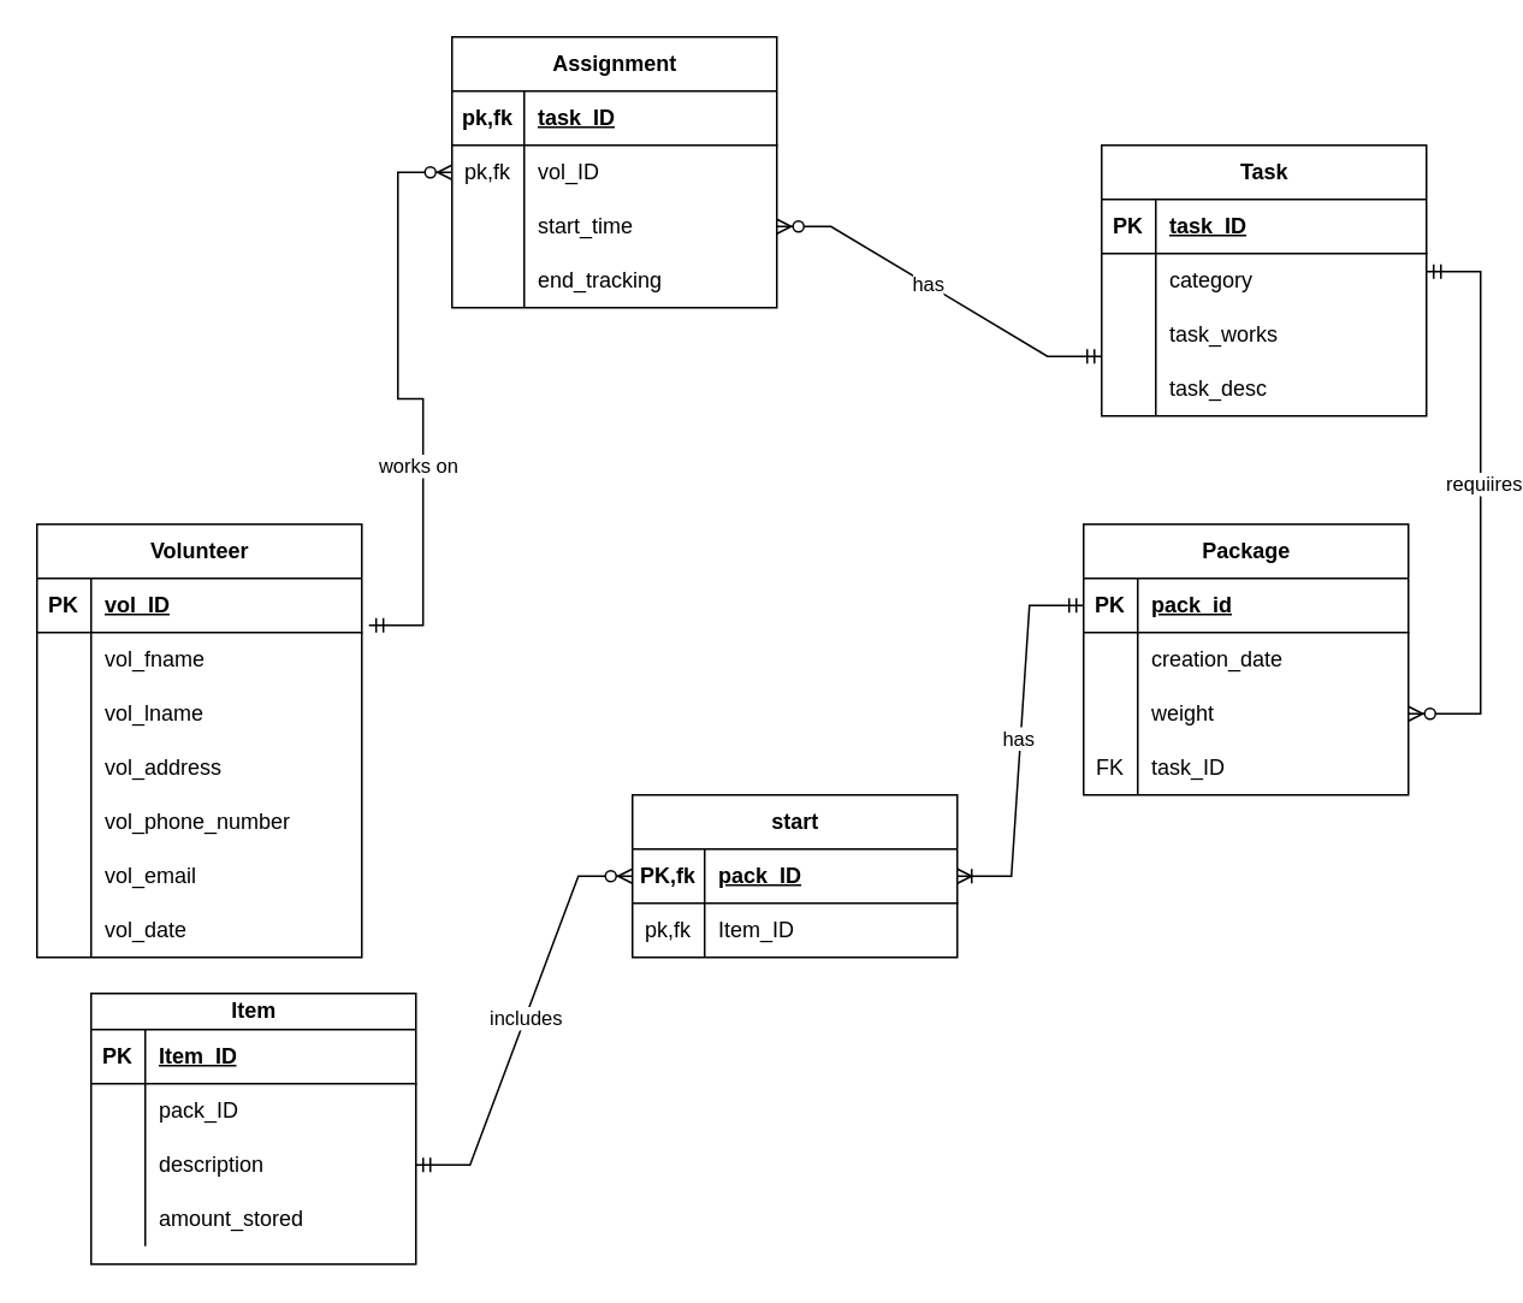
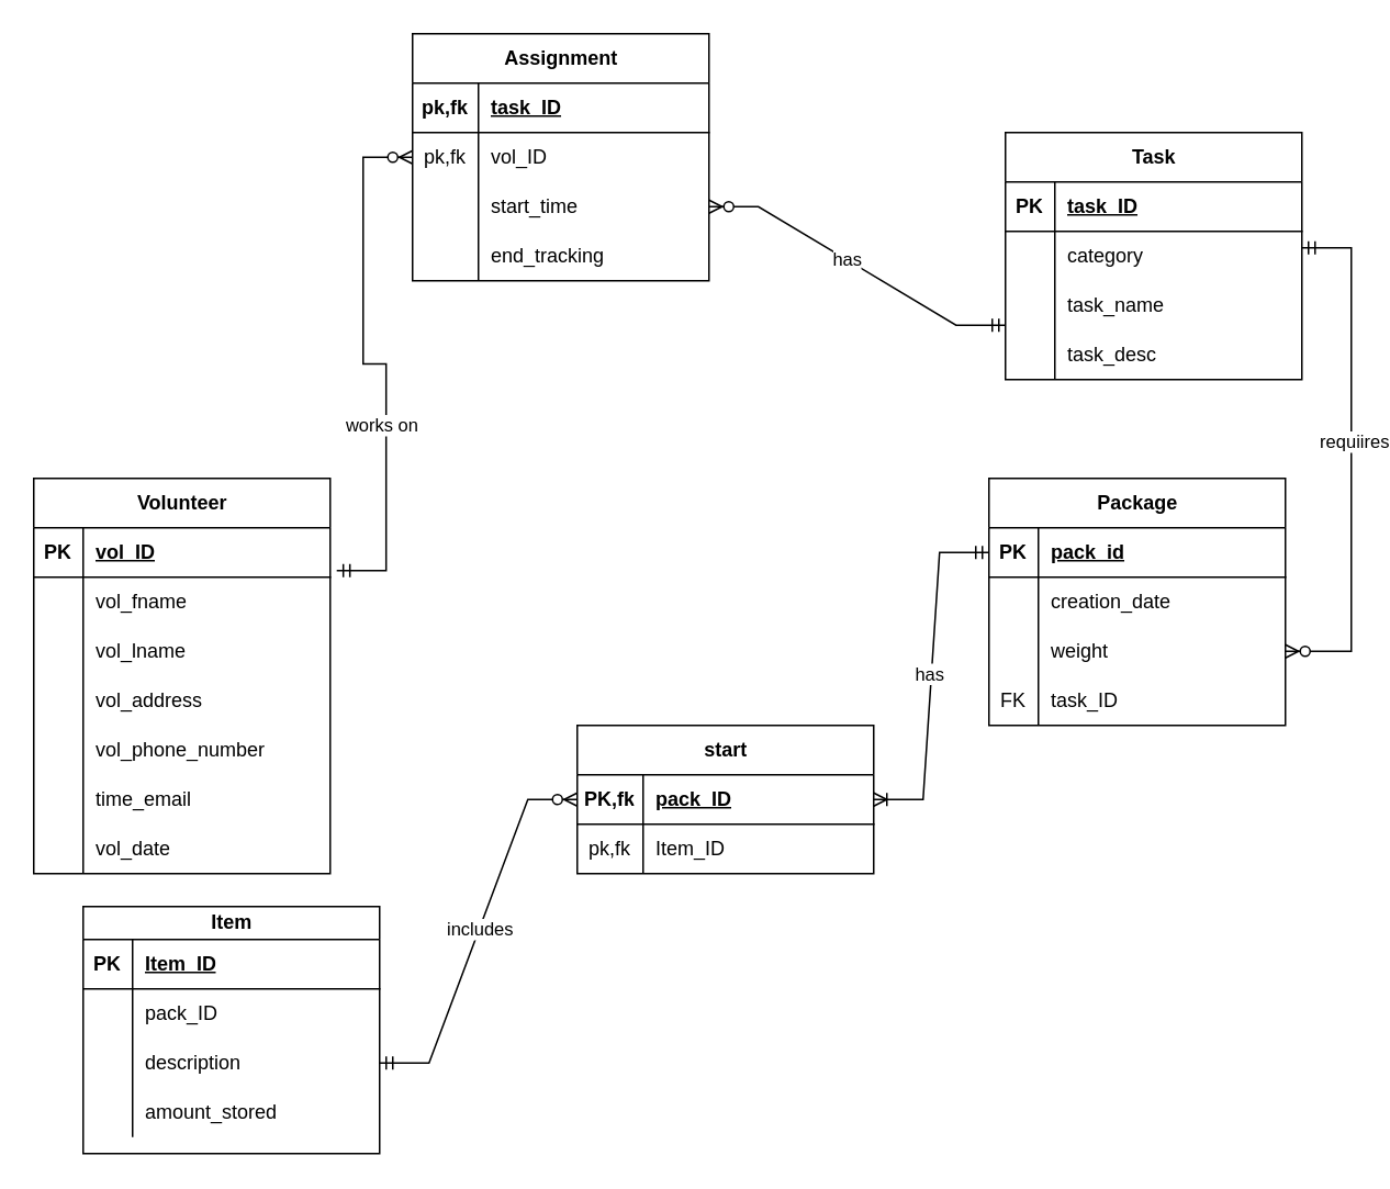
- <mxCell id="59" value="task_works" style="shape=partialRectangle;connectable=0;fillColor=none;top=0;left=0;bottom=0;right=0;align=left;spacingLeft=6;overflow=hidden;whiteSpace=wrap;html=1;" parent="57" vertex="1"><mxGeometry x="30" width="150" height="30" as="geometry"><mxRectangle width="150" height="30" as="alternateBounds" /></mxGeometry></mxCell>
+ <mxCell id="59" value="task_name" style="shape=partialRectangle;connectable=0;fillColor=none;top=0;left=0;bottom=0;right=0;align=left;spacingLeft=6;overflow=hidden;whiteSpace=wrap;html=1;" parent="57" vertex="1"><mxGeometry x="30" width="150" height="30" as="geometry"><mxRectangle width="150" height="30" as="alternateBounds" /></mxGeometry></mxCell>
- <mxCell id="20" value="vol_email" style="shape=partialRectangle;connectable=0;fillColor=none;top=0;left=0;bottom=0;right=0;align=left;spacingLeft=6;overflow=hidden;whiteSpace=wrap;html=1;" parent="18" vertex="1"><mxGeometry x="30" width="150" height="30" as="geometry"><mxRectangle width="150" height="30" as="alternateBounds" /></mxGeometry></mxCell>
+ <mxCell id="20" value="time_email" style="shape=partialRectangle;connectable=0;fillColor=none;top=0;left=0;bottom=0;right=0;align=left;spacingLeft=6;overflow=hidden;whiteSpace=wrap;html=1;" parent="18" vertex="1"><mxGeometry x="30" width="150" height="30" as="geometry"><mxRectangle width="150" height="30" as="alternateBounds" /></mxGeometry></mxCell>
